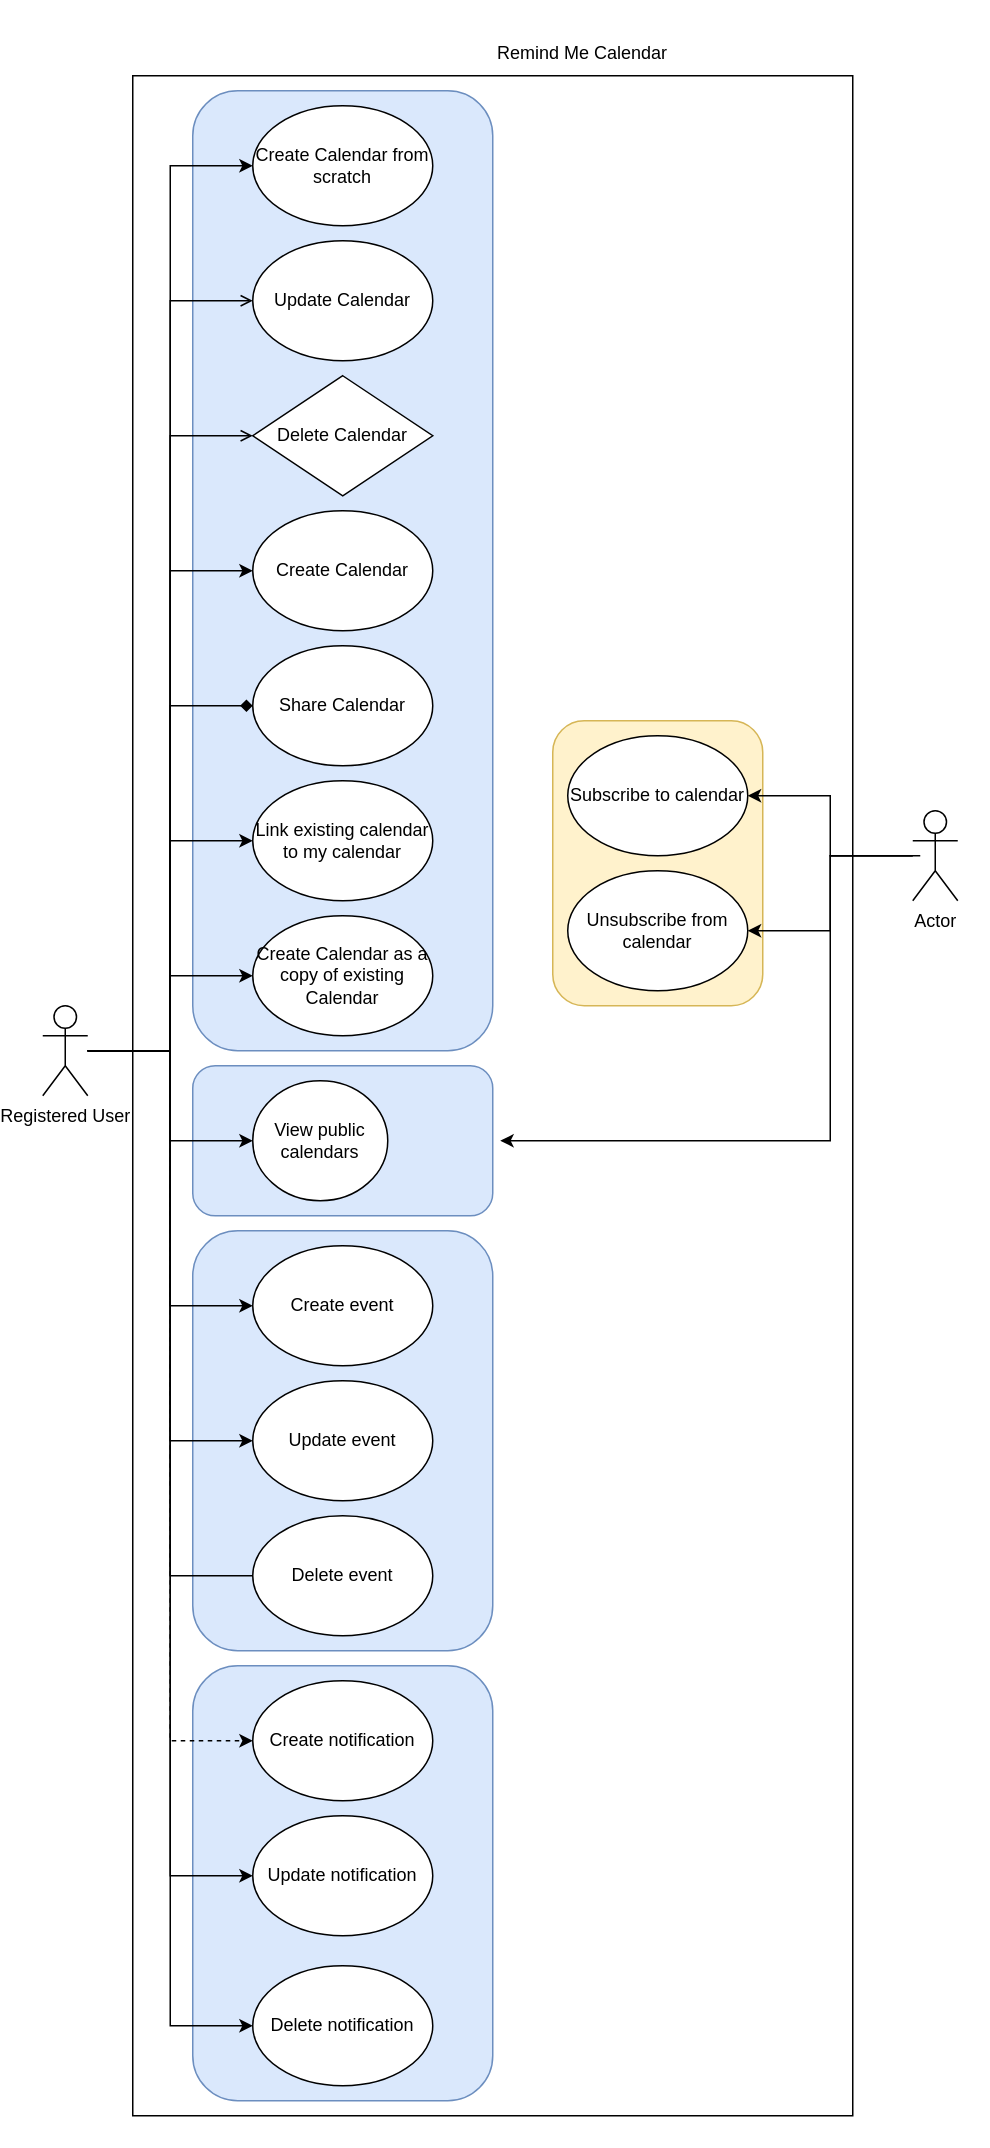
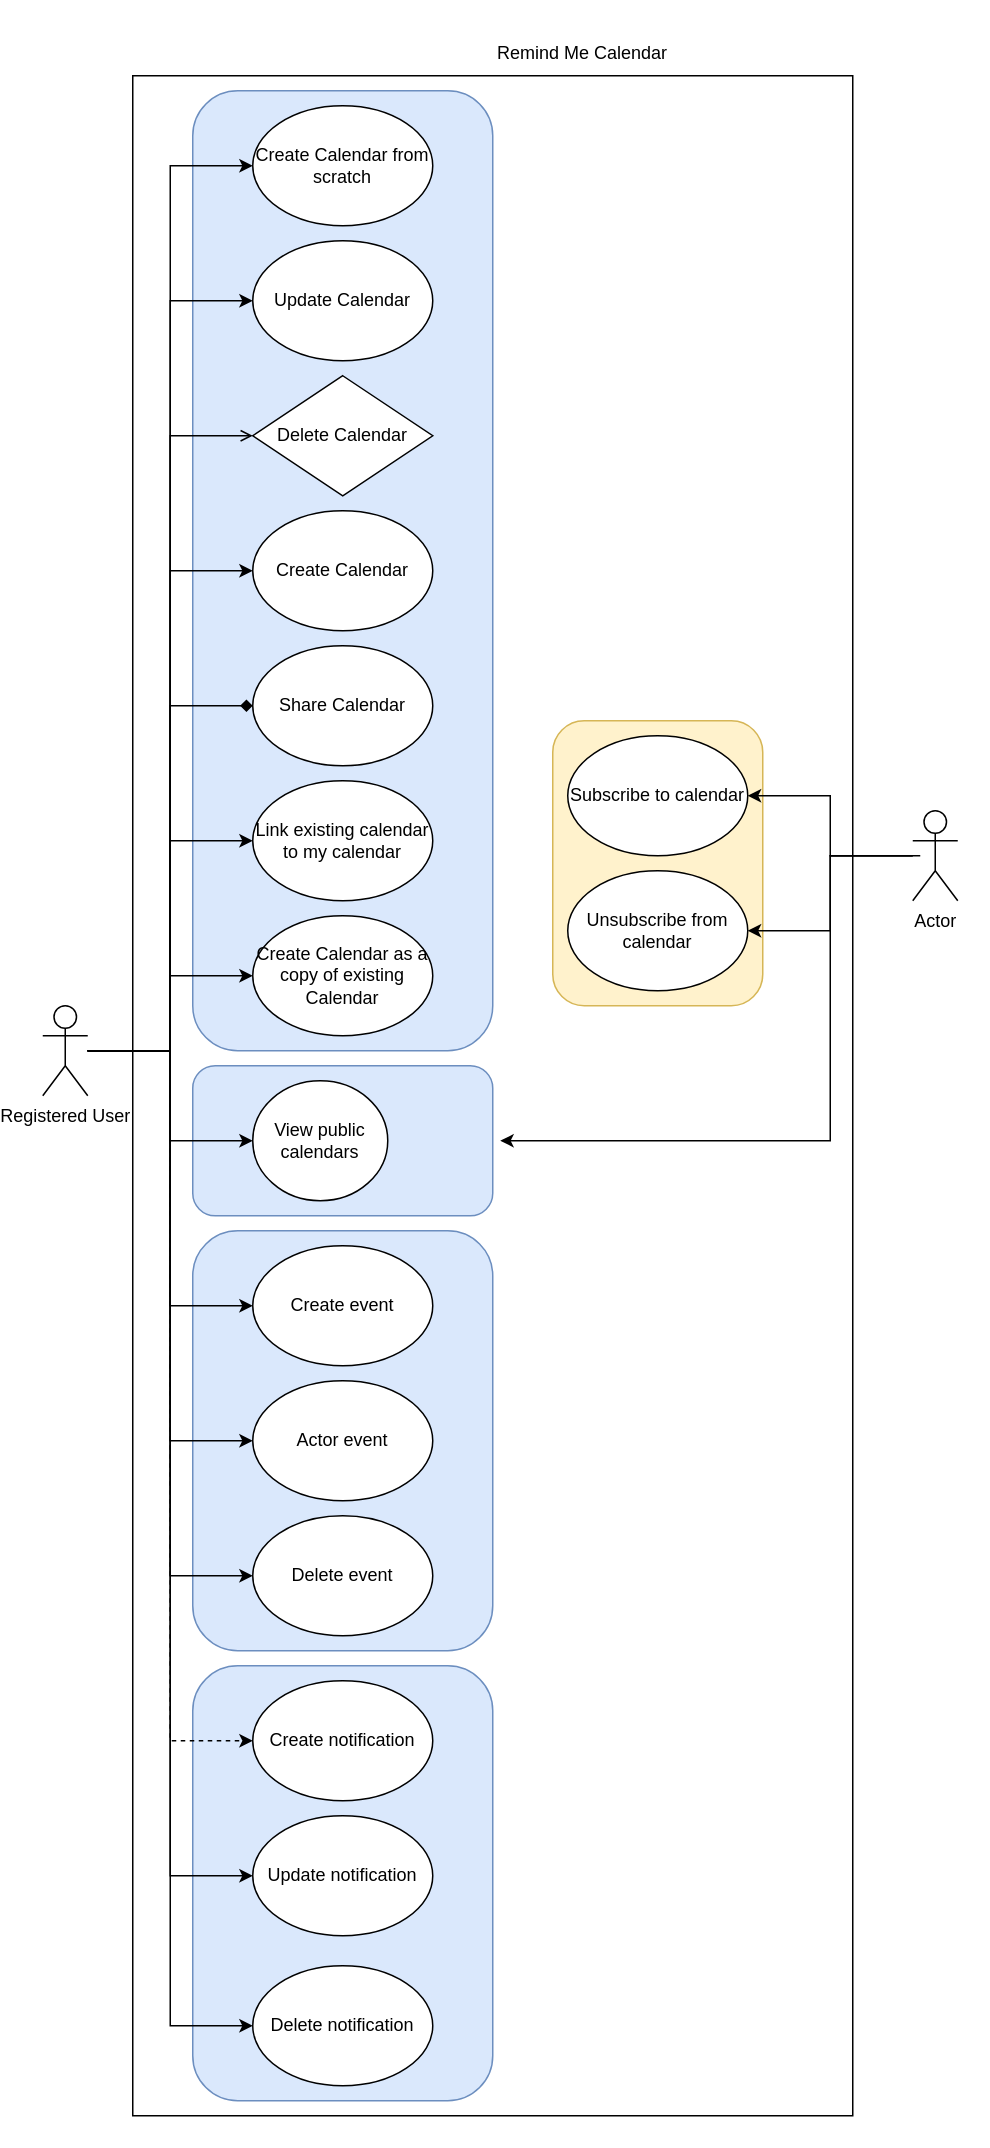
- <mxCell id="8" style="edgeStyle=orthogonalEdgeStyle;rounded=0;orthogonalLoop=1;jettySize=auto;html=1;entryX=0;entryY=0.5;entryDx=0;entryDy=0;endArrow=open;" edge="1" parent="1" source="22" target="25"><mxGeometry relative="1" as="geometry" /></mxCell>
+ <mxCell id="8" style="edgeStyle=orthogonalEdgeStyle;rounded=0;orthogonalLoop=1;jettySize=auto;html=1;entryX=0;entryY=0.5;entryDx=0;entryDy=0;" edge="1" parent="1" source="22" target="25"><mxGeometry relative="1" as="geometry" /></mxCell>
- <mxCell id="33" value="Update event" style="ellipse;whiteSpace=wrap;html=1;" parent="1" vertex="1"><mxGeometry x="160" y="920" width="120" height="80" as="geometry" /></mxCell>
+ <mxCell id="33" value="Actor event" style="ellipse;whiteSpace=wrap;html=1;" parent="1" vertex="1"><mxGeometry x="160" y="920" width="120" height="80" as="geometry" /></mxCell>
- <mxCell id="16" style="edgeStyle=orthogonalEdgeStyle;rounded=0;orthogonalLoop=1;jettySize=auto;html=1;entryX=0;entryY=0.5;entryDx=0;entryDy=0;endArrow=none;" edge="1" parent="1" source="22" target="34"><mxGeometry relative="1" as="geometry" /></mxCell>
+ <mxCell id="16" style="edgeStyle=orthogonalEdgeStyle;rounded=0;orthogonalLoop=1;jettySize=auto;html=1;entryX=0;entryY=0.5;entryDx=0;entryDy=0;" edge="1" parent="1" source="22" target="34"><mxGeometry relative="1" as="geometry" /></mxCell>
